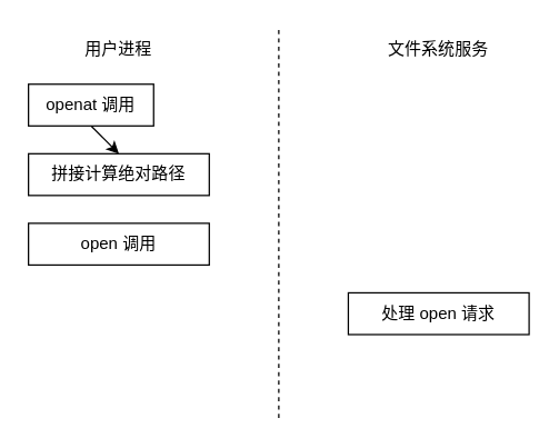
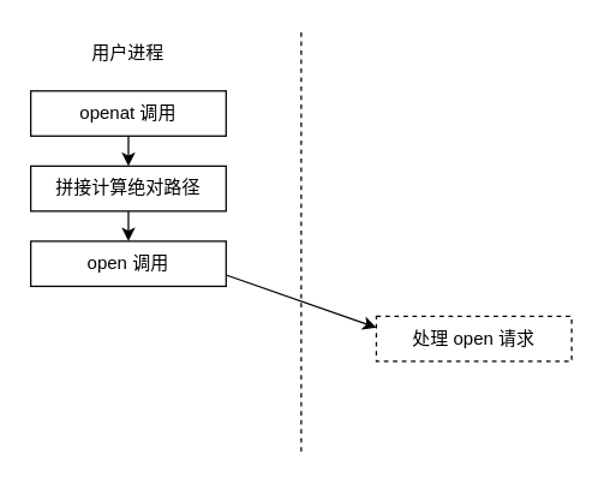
- <mxCell id="6" value="文件系统服务" style="text;html=1;strokeColor=none;fillColor=none;align=center;verticalAlign=middle;whiteSpace=wrap;rounded=0;" vertex="1" parent="1"><mxGeometry x="265" y="20" width="100" height="30" as="geometry" /></mxCell>
- <mxCell id="3" value="openat 调用" style="rounded=0;whiteSpace=wrap;html=1;" vertex="1" parent="1"><mxGeometry x="20" y="60" width="90" height="30" as="geometry" /></mxCell>
+ <mxCell id="3" value="openat 调用" style="rounded=0;whiteSpace=wrap;html=1;" vertex="1" parent="1"><mxGeometry x="20" y="60" width="130" height="30" as="geometry" /></mxCell>
+ <mxCell id="7" style="edgeStyle=none;rounded=0;orthogonalLoop=1;jettySize=auto;html=1;exitX=0.5;exitY=1;exitDx=0;exitDy=0;entryX=0.5;entryY=0;entryDx=0;entryDy=0;" edge="1" parent="1" source="8" target="10"><mxGeometry relative="1" as="geometry" /></mxCell>
+ <mxCell id="9" style="edgeStyle=none;rounded=0;orthogonalLoop=1;jettySize=auto;html=1;exitX=1;exitY=0.75;exitDx=0;exitDy=0;entryX=0;entryY=0.25;entryDx=0;entryDy=0;" edge="1" parent="1" source="10" target="11"><mxGeometry relative="1" as="geometry" /></mxCell>
- <mxCell id="11" value="处理 open 请求" style="rounded=0;whiteSpace=wrap;html=1;" vertex="1" parent="1"><mxGeometry x="250" y="210" width="130" height="30" as="geometry" /></mxCell>
+ <mxCell id="11" value="处理 open 请求" style="rounded=0;whiteSpace=wrap;html=1;dashed=1;" vertex="1" parent="1"><mxGeometry x="250" y="210" width="130" height="30" as="geometry" /></mxCell>
